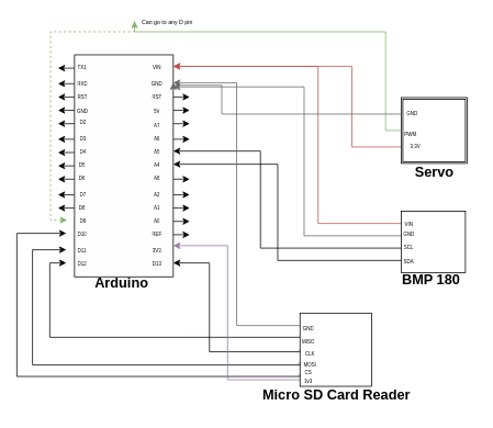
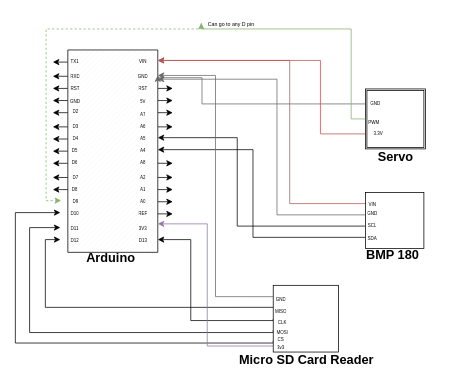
- <mxCell id="72" value="&lt;font style=&quot;font-size: 7px;&quot;&gt;Can go to any D pin&lt;/font&gt;" style="text;html=1;strokeColor=none;fillColor=none;align=center;verticalAlign=middle;whiteSpace=wrap;overflow=hidden;" vertex="1" parent="1"><mxGeometry x="163" y="15" width="80" height="20" as="geometry" /></mxCell>
+ <mxCell id="72" value="&lt;font style=&quot;font-size: 7px;&quot;&gt;Can go to any D pin&lt;/font&gt;" style="text;html=1;strokeColor=none;fillColor=none;align=center;verticalAlign=middle;whiteSpace=wrap;overflow=hidden;" vertex="1" parent="1"><mxGeometry x="268" y="20" width="80" height="20" as="geometry" /></mxCell>
